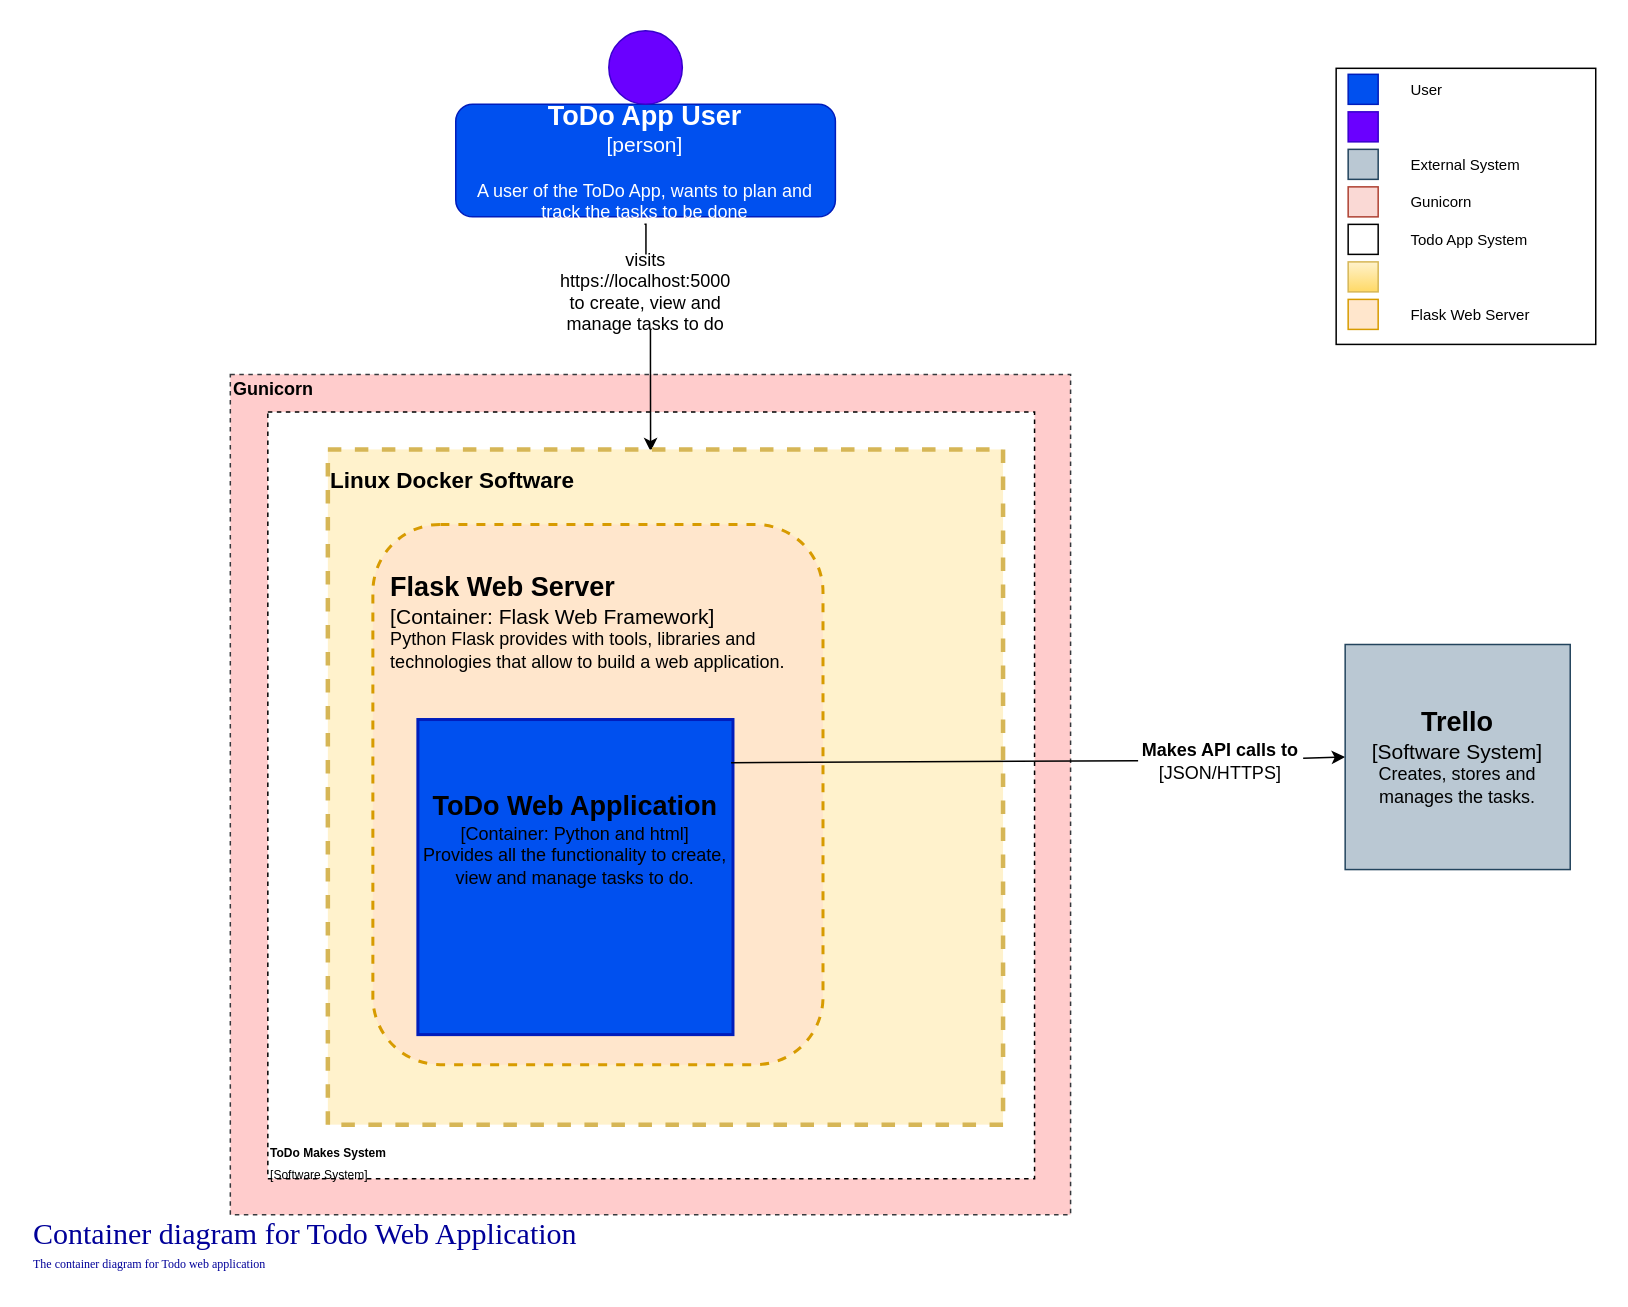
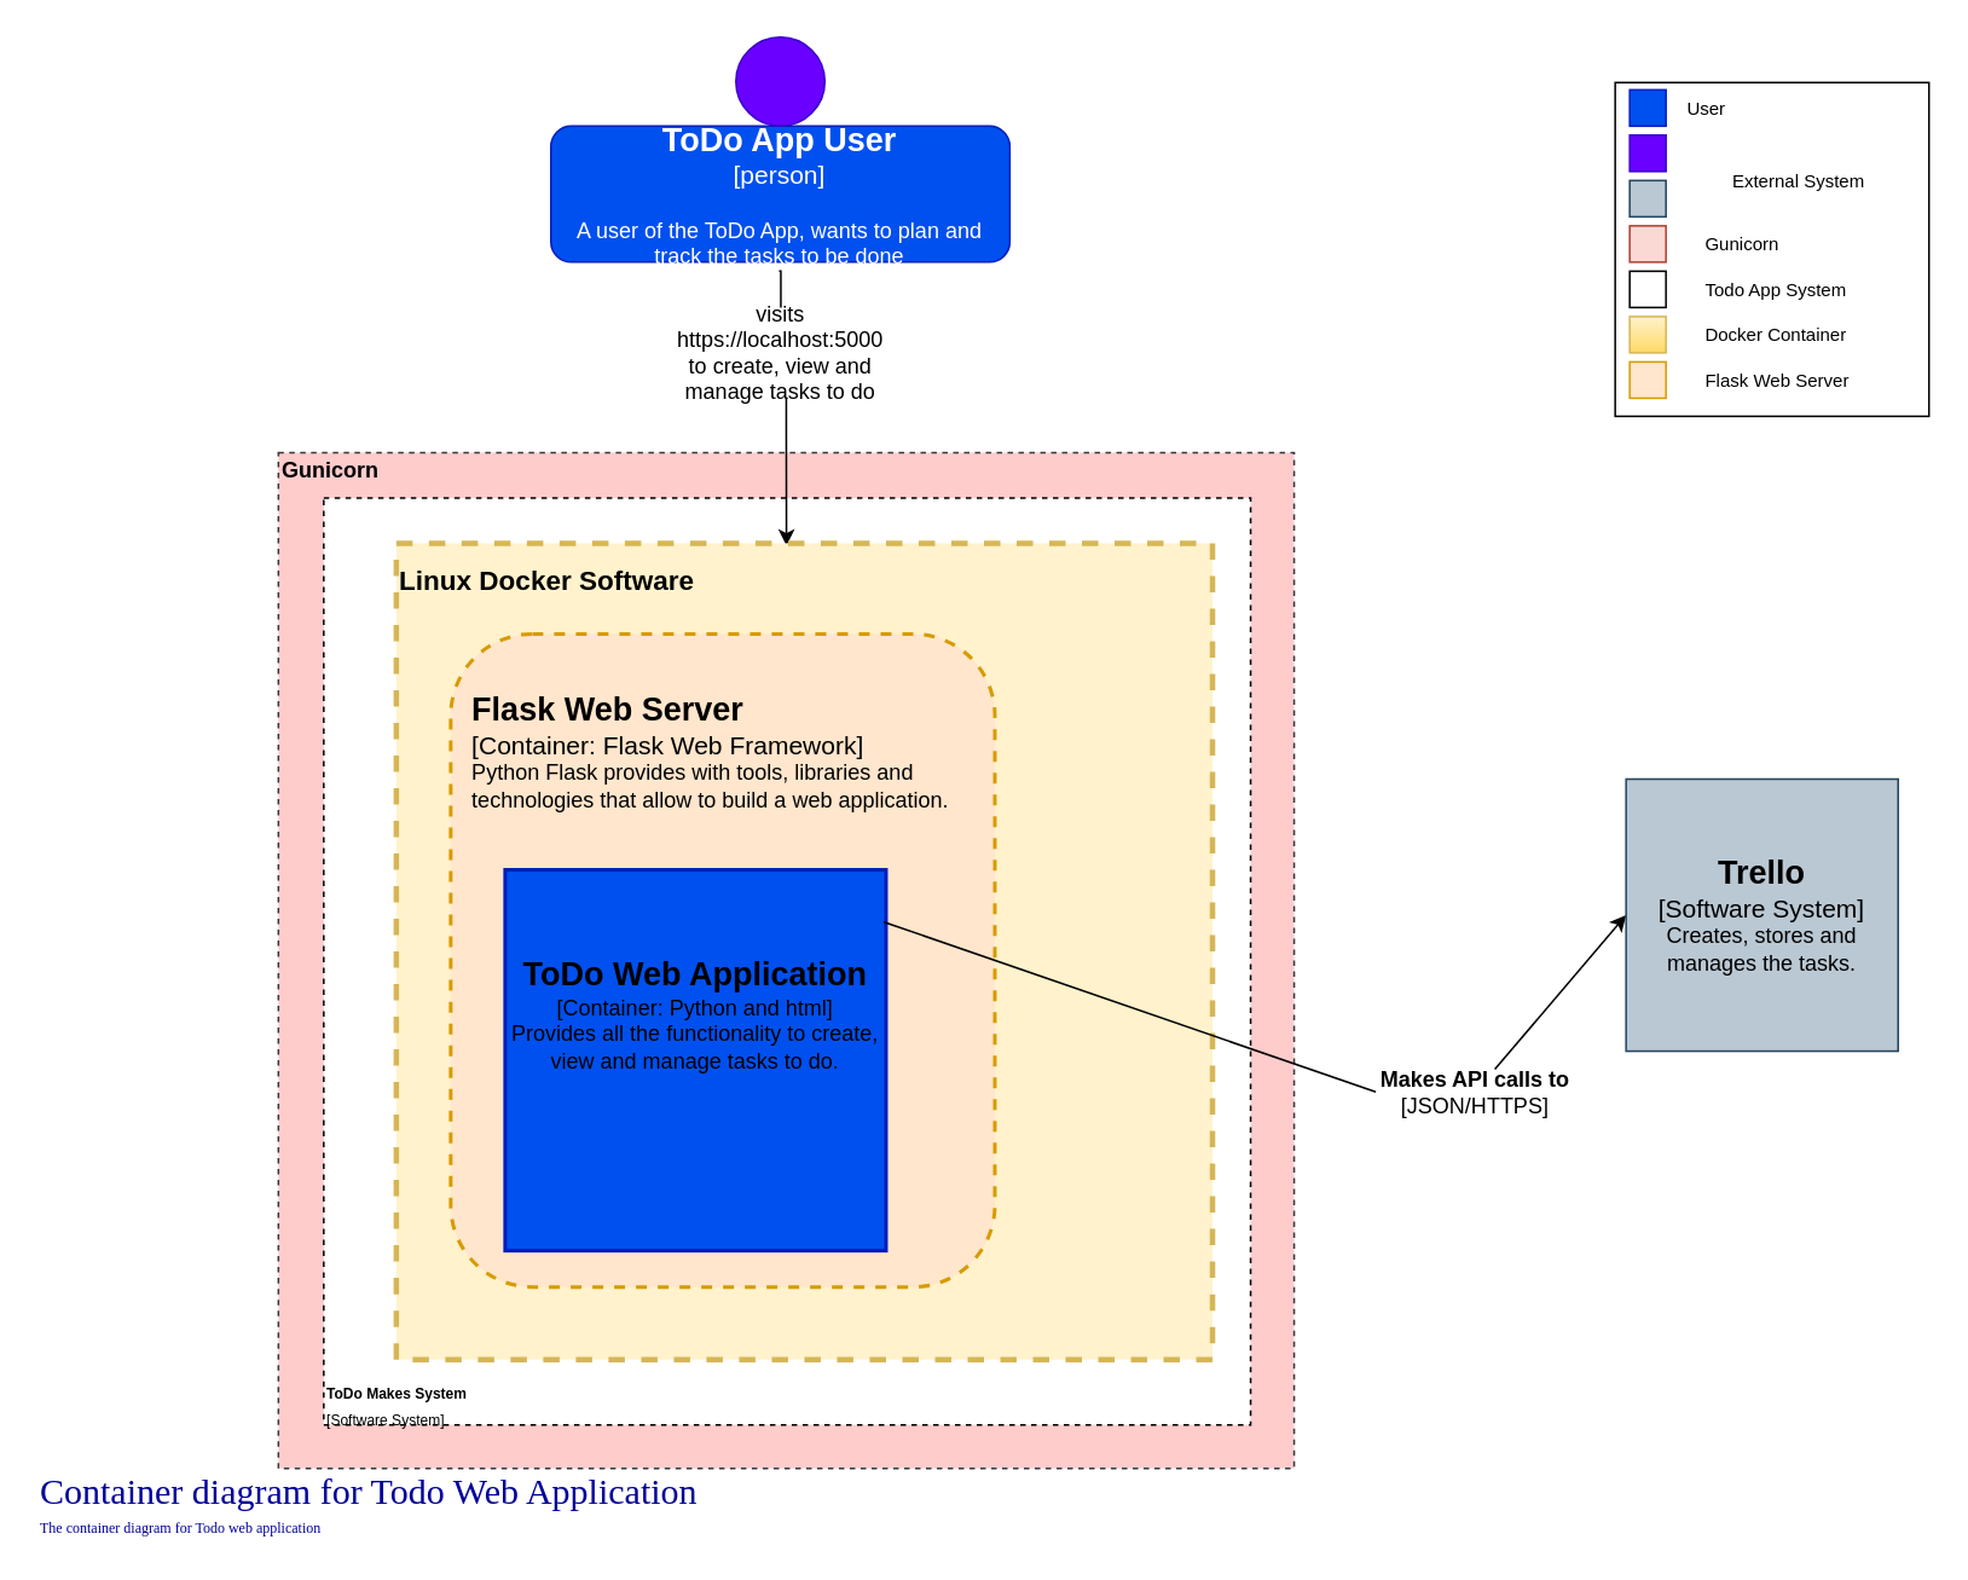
- <mxCell id="25" value="User" style="text;html=1;strokeColor=none;fillColor=none;align=left;verticalAlign=middle;whiteSpace=wrap;rounded=0;fontSize=10;" vertex="1" parent="1"><mxGeometry x="938" y="49" width="50" height="20" as="geometry" /></mxCell>
+ <mxCell id="25" value="User" style="text;html=1;strokeColor=none;fillColor=none;align=left;verticalAlign=middle;whiteSpace=wrap;rounded=0;fontSize=10;" vertex="1" parent="1"><mxGeometry x="928" y="49" width="50" height="20" as="geometry" /></mxCell>
- <mxCell id="26" value="External System" style="text;html=1;strokeColor=none;fillColor=none;align=left;verticalAlign=middle;whiteSpace=wrap;rounded=0;fontSize=10;" vertex="1" parent="1"><mxGeometry x="938" y="99" width="80" height="20" as="geometry" /></mxCell>
+ <mxCell id="26" value="External System" style="text;html=1;strokeColor=none;fillColor=none;align=left;verticalAlign=middle;whiteSpace=wrap;rounded=0;fontSize=10;" vertex="1" parent="1"><mxGeometry x="953" y="89" width="80" height="20" as="geometry" /></mxCell>
+ <mxCell id="31" value="Docker Container" style="text;html=1;strokeColor=none;fillColor=none;align=left;verticalAlign=middle;whiteSpace=wrap;rounded=0;fontSize=10;" vertex="1" parent="1"><mxGeometry x="938" y="174" width="95" height="20" as="geometry" /></mxCell>
- <mxCell id="18" value="&lt;b&gt;Makes API calls to&lt;/b&gt;&lt;br&gt;[JSON/HTTPS]" style="text;html=1;strokeColor=none;fillColor=none;align=center;verticalAlign=middle;whiteSpace=wrap;rounded=0;" parent="1" vertex="1"><mxGeometry x="758" y="494" width="110" height="25" as="geometry" /></mxCell>
+ <mxCell id="18" value="&lt;b&gt;Makes API calls to&lt;/b&gt;&lt;br&gt;[JSON/HTTPS]" style="text;html=1;strokeColor=none;fillColor=none;align=center;verticalAlign=middle;whiteSpace=wrap;rounded=0;" parent="1" vertex="1"><mxGeometry x="758" y="589" width="110" height="25" as="geometry" /></mxCell>
